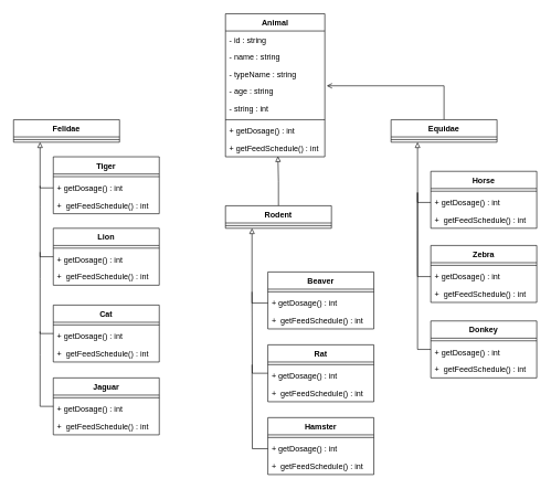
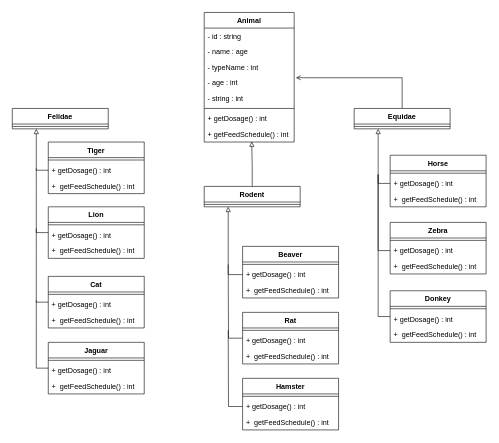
- <mxCell id="4" value="- name : string" style="text;strokeColor=none;fillColor=none;align=left;verticalAlign=top;spacingLeft=4;spacingRight=4;overflow=hidden;rotatable=0;points=[[0,0.5],[1,0.5]];portConstraint=eastwest;" vertex="1" parent="2"><mxGeometry y="52" width="150" height="26" as="geometry" /></mxCell>
+ <mxCell id="4" value="- name : age" style="text;strokeColor=none;fillColor=none;align=left;verticalAlign=top;spacingLeft=4;spacingRight=4;overflow=hidden;rotatable=0;points=[[0,0.5],[1,0.5]];portConstraint=eastwest;" vertex="1" parent="2"><mxGeometry y="52" width="150" height="26" as="geometry" /></mxCell>
- <mxCell id="5" value="- typeName : string" style="text;strokeColor=none;fillColor=none;align=left;verticalAlign=top;spacingLeft=4;spacingRight=4;overflow=hidden;rotatable=0;points=[[0,0.5],[1,0.5]];portConstraint=eastwest;" vertex="1" parent="2"><mxGeometry y="78" width="150" height="26" as="geometry" /></mxCell>
+ <mxCell id="5" value="- typeName : int" style="text;strokeColor=none;fillColor=none;align=left;verticalAlign=top;spacingLeft=4;spacingRight=4;overflow=hidden;rotatable=0;points=[[0,0.5],[1,0.5]];portConstraint=eastwest;" vertex="1" parent="2"><mxGeometry y="78" width="150" height="26" as="geometry" /></mxCell>
- <mxCell id="6" value="- age : string" style="text;strokeColor=none;fillColor=none;align=left;verticalAlign=top;spacingLeft=4;spacingRight=4;overflow=hidden;rotatable=0;points=[[0,0.5],[1,0.5]];portConstraint=eastwest;" vertex="1" parent="2"><mxGeometry y="104" width="150" height="26" as="geometry" /></mxCell>
+ <mxCell id="6" value="- age : int" style="text;strokeColor=none;fillColor=none;align=left;verticalAlign=top;spacingLeft=4;spacingRight=4;overflow=hidden;rotatable=0;points=[[0,0.5],[1,0.5]];portConstraint=eastwest;" vertex="1" parent="2"><mxGeometry y="104" width="150" height="26" as="geometry" /></mxCell>
